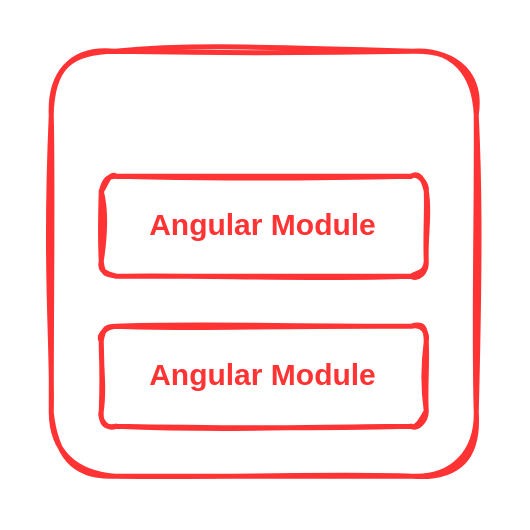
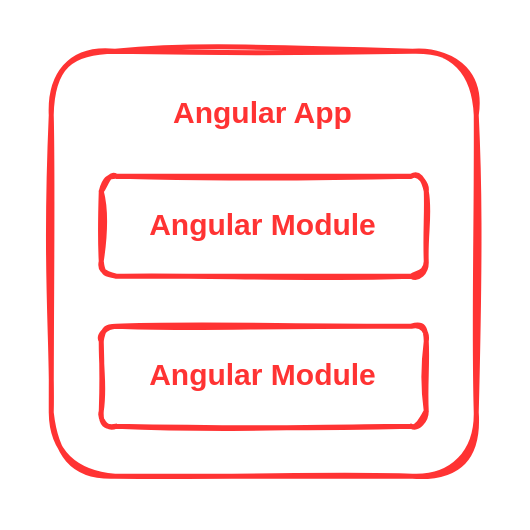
+ <mxCell id="3" value="Angular App" style="text;html=1;strokeColor=none;fillColor=none;align=center;verticalAlign=middle;whiteSpace=wrap;rounded=0;dashed=1;strokeWidth=3;fontColor=#FF3333;fontStyle=1" vertex="1" parent="1"><mxGeometry x="60" y="30" width="90" height="30" as="geometry" /></mxCell>
